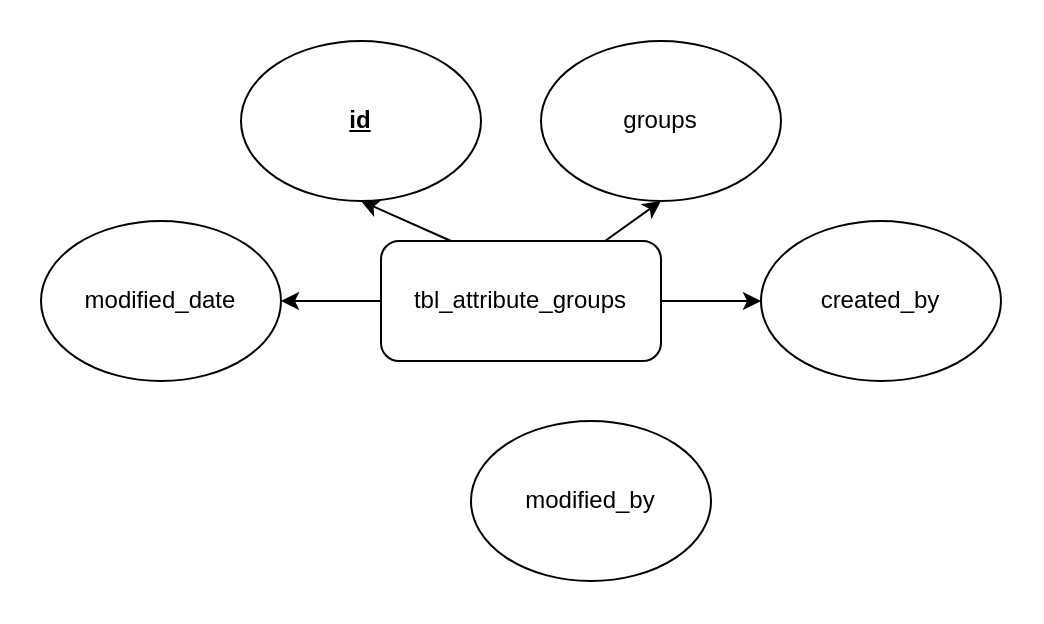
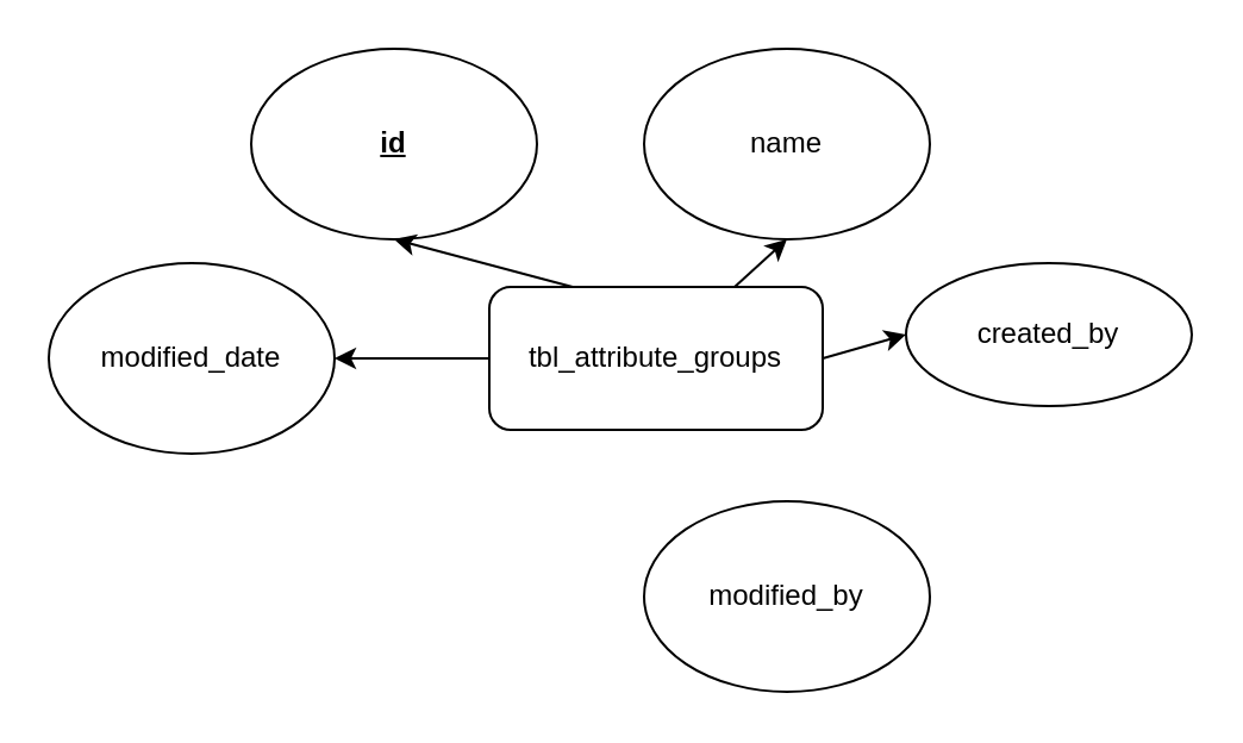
- <mxCell id="3" value="&lt;b style=&quot;font-size: 12px;&quot;&gt;&lt;u style=&quot;font-size: 12px;&quot;&gt;id&lt;/u&gt;&lt;/b&gt;" style="ellipse;whiteSpace=wrap;html=1;fontFamily=Helvetica;fontSize=12;" vertex="1" parent="1"><mxGeometry x="120" y="20" width="120" height="80" as="geometry" /></mxCell>
+ <mxCell id="3" value="&lt;b style=&quot;font-size: 12px;&quot;&gt;&lt;u style=&quot;font-size: 12px;&quot;&gt;id&lt;/u&gt;&lt;/b&gt;" style="ellipse;whiteSpace=wrap;html=1;fontFamily=Helvetica;fontSize=12;" vertex="1" parent="1"><mxGeometry x="105" y="20" width="120" height="80" as="geometry" /></mxCell>
- <mxCell id="4" value="groups" style="ellipse;whiteSpace=wrap;html=1;fontFamily=Helvetica;fontSize=12;" vertex="1" parent="1"><mxGeometry x="270" y="20" width="120" height="80" as="geometry" /></mxCell>
+ <mxCell id="4" value="name" style="ellipse;whiteSpace=wrap;html=1;fontFamily=Helvetica;fontSize=12;" vertex="1" parent="1"><mxGeometry x="270" y="20" width="120" height="80" as="geometry" /></mxCell>
- <mxCell id="2" value="&lt;span id=&quot;docs-internal-guid-6335978f-7fff-1666-6acd-ea26609d65a0&quot; style=&quot;font-size: 12px;&quot;&gt;&lt;span style=&quot;background-color: transparent; vertical-align: baseline; font-size: 12px;&quot;&gt;&lt;font style=&quot;font-size: 12px&quot;&gt;tbl_attribute_groups&lt;/font&gt;&lt;/span&gt;&lt;/span&gt;" style="rounded=1;whiteSpace=wrap;html=1;fontFamily=Helvetica;fontSize=12;" vertex="1" parent="1"><mxGeometry x="190" y="120" width="140" height="60" as="geometry" /></mxCell>
+ <mxCell id="2" value="&lt;span id=&quot;docs-internal-guid-6335978f-7fff-1666-6acd-ea26609d65a0&quot; style=&quot;font-size: 12px;&quot;&gt;&lt;span style=&quot;background-color: transparent; vertical-align: baseline; font-size: 12px;&quot;&gt;&lt;font style=&quot;font-size: 12px&quot;&gt;tbl_attribute_groups&lt;/font&gt;&lt;/span&gt;&lt;/span&gt;" style="rounded=1;whiteSpace=wrap;html=1;fontFamily=Helvetica;fontSize=12;" vertex="1" parent="1"><mxGeometry x="205" y="120" width="140" height="60" as="geometry" /></mxCell>
- <mxCell id="5" value="created_by" style="ellipse;whiteSpace=wrap;html=1;fontFamily=Helvetica;fontSize=12;" vertex="1" parent="1"><mxGeometry x="380" y="110" width="120" height="80" as="geometry" /></mxCell>
+ <mxCell id="5" value="created_by" style="ellipse;whiteSpace=wrap;html=1;fontFamily=Helvetica;fontSize=12;" vertex="1" parent="1"><mxGeometry x="380" y="110" width="120" height="60" as="geometry" /></mxCell>
- <mxCell id="6" value="modified_by" style="ellipse;whiteSpace=wrap;html=1;fontFamily=Helvetica;fontSize=12;" vertex="1" parent="1"><mxGeometry x="235" y="210" width="120" height="80" as="geometry" /></mxCell>
+ <mxCell id="6" value="modified_by" style="ellipse;whiteSpace=wrap;html=1;fontFamily=Helvetica;fontSize=12;" vertex="1" parent="1"><mxGeometry x="270" y="210" width="120" height="80" as="geometry" /></mxCell>
